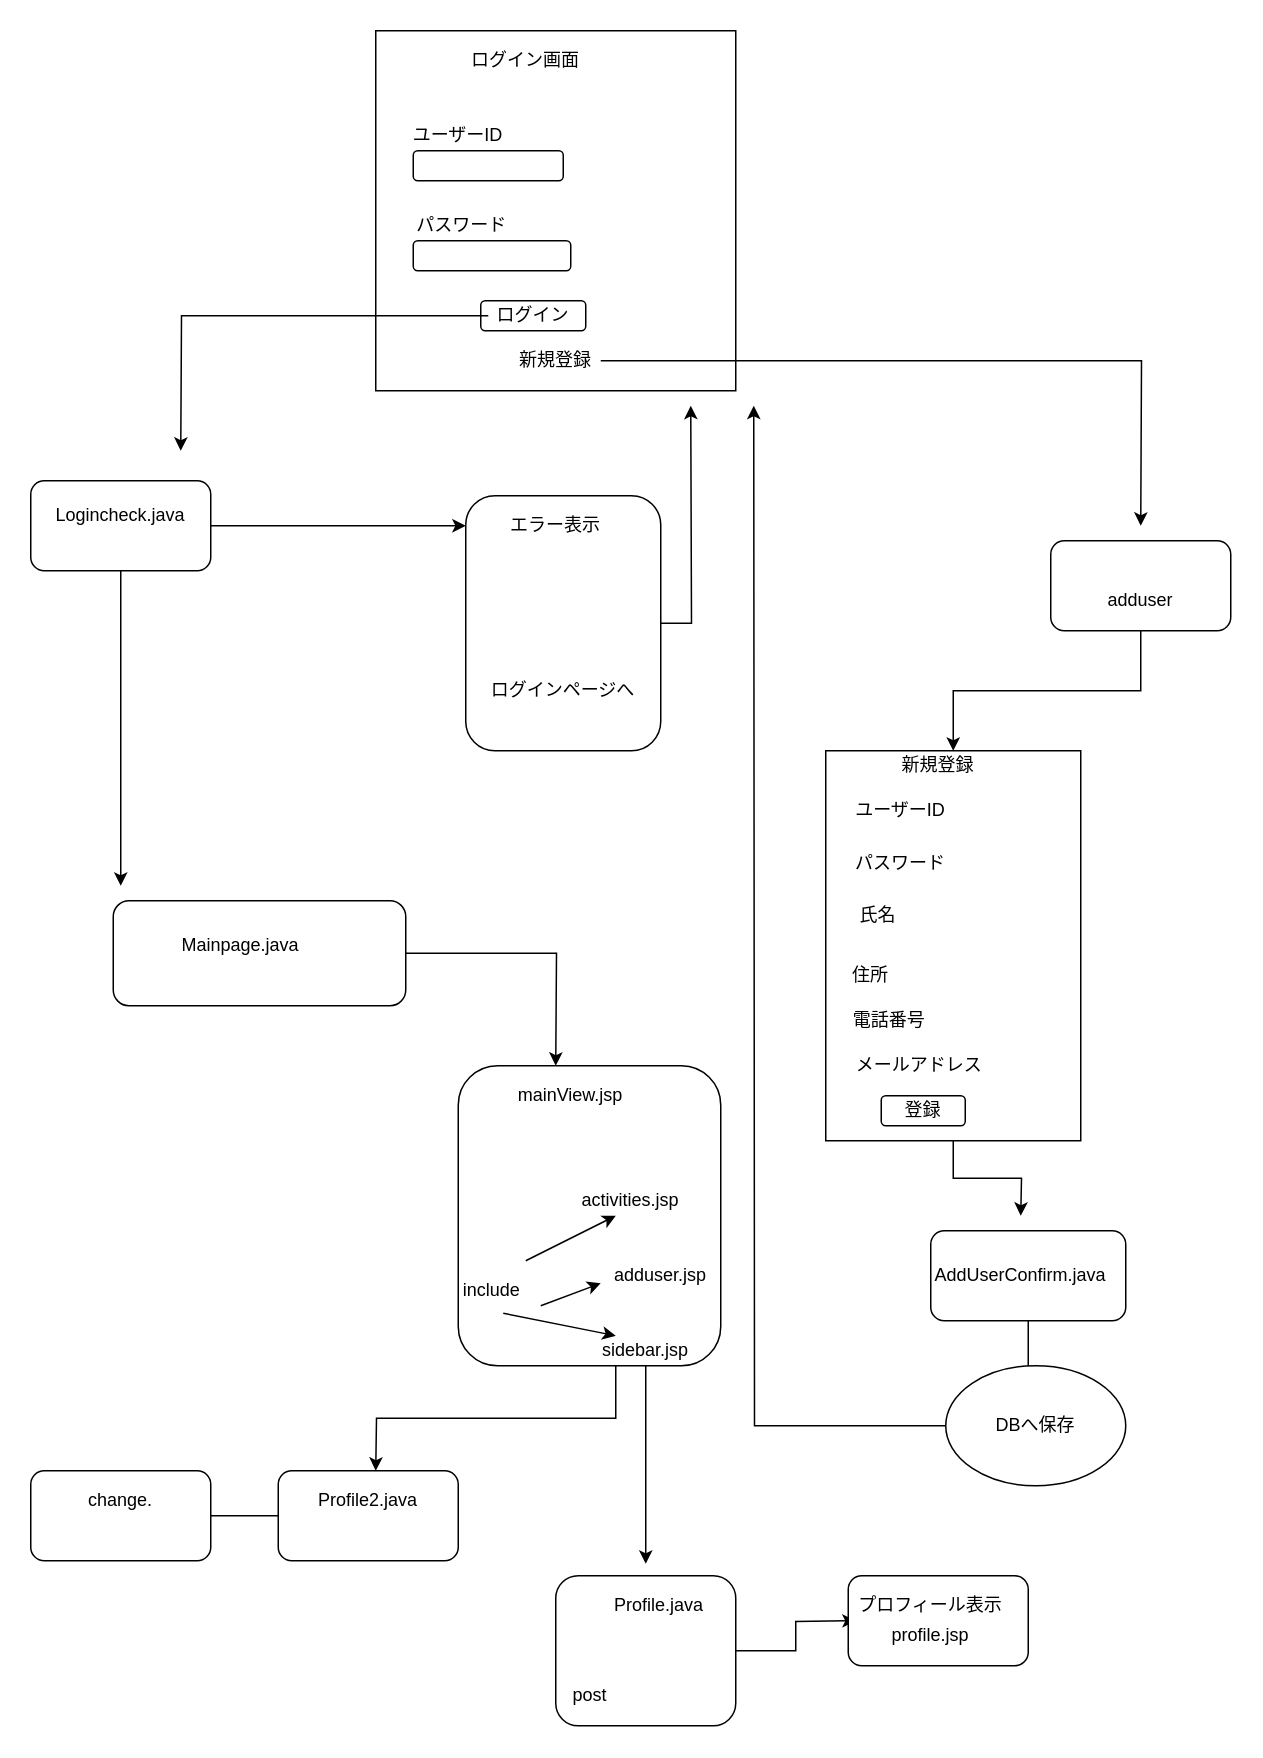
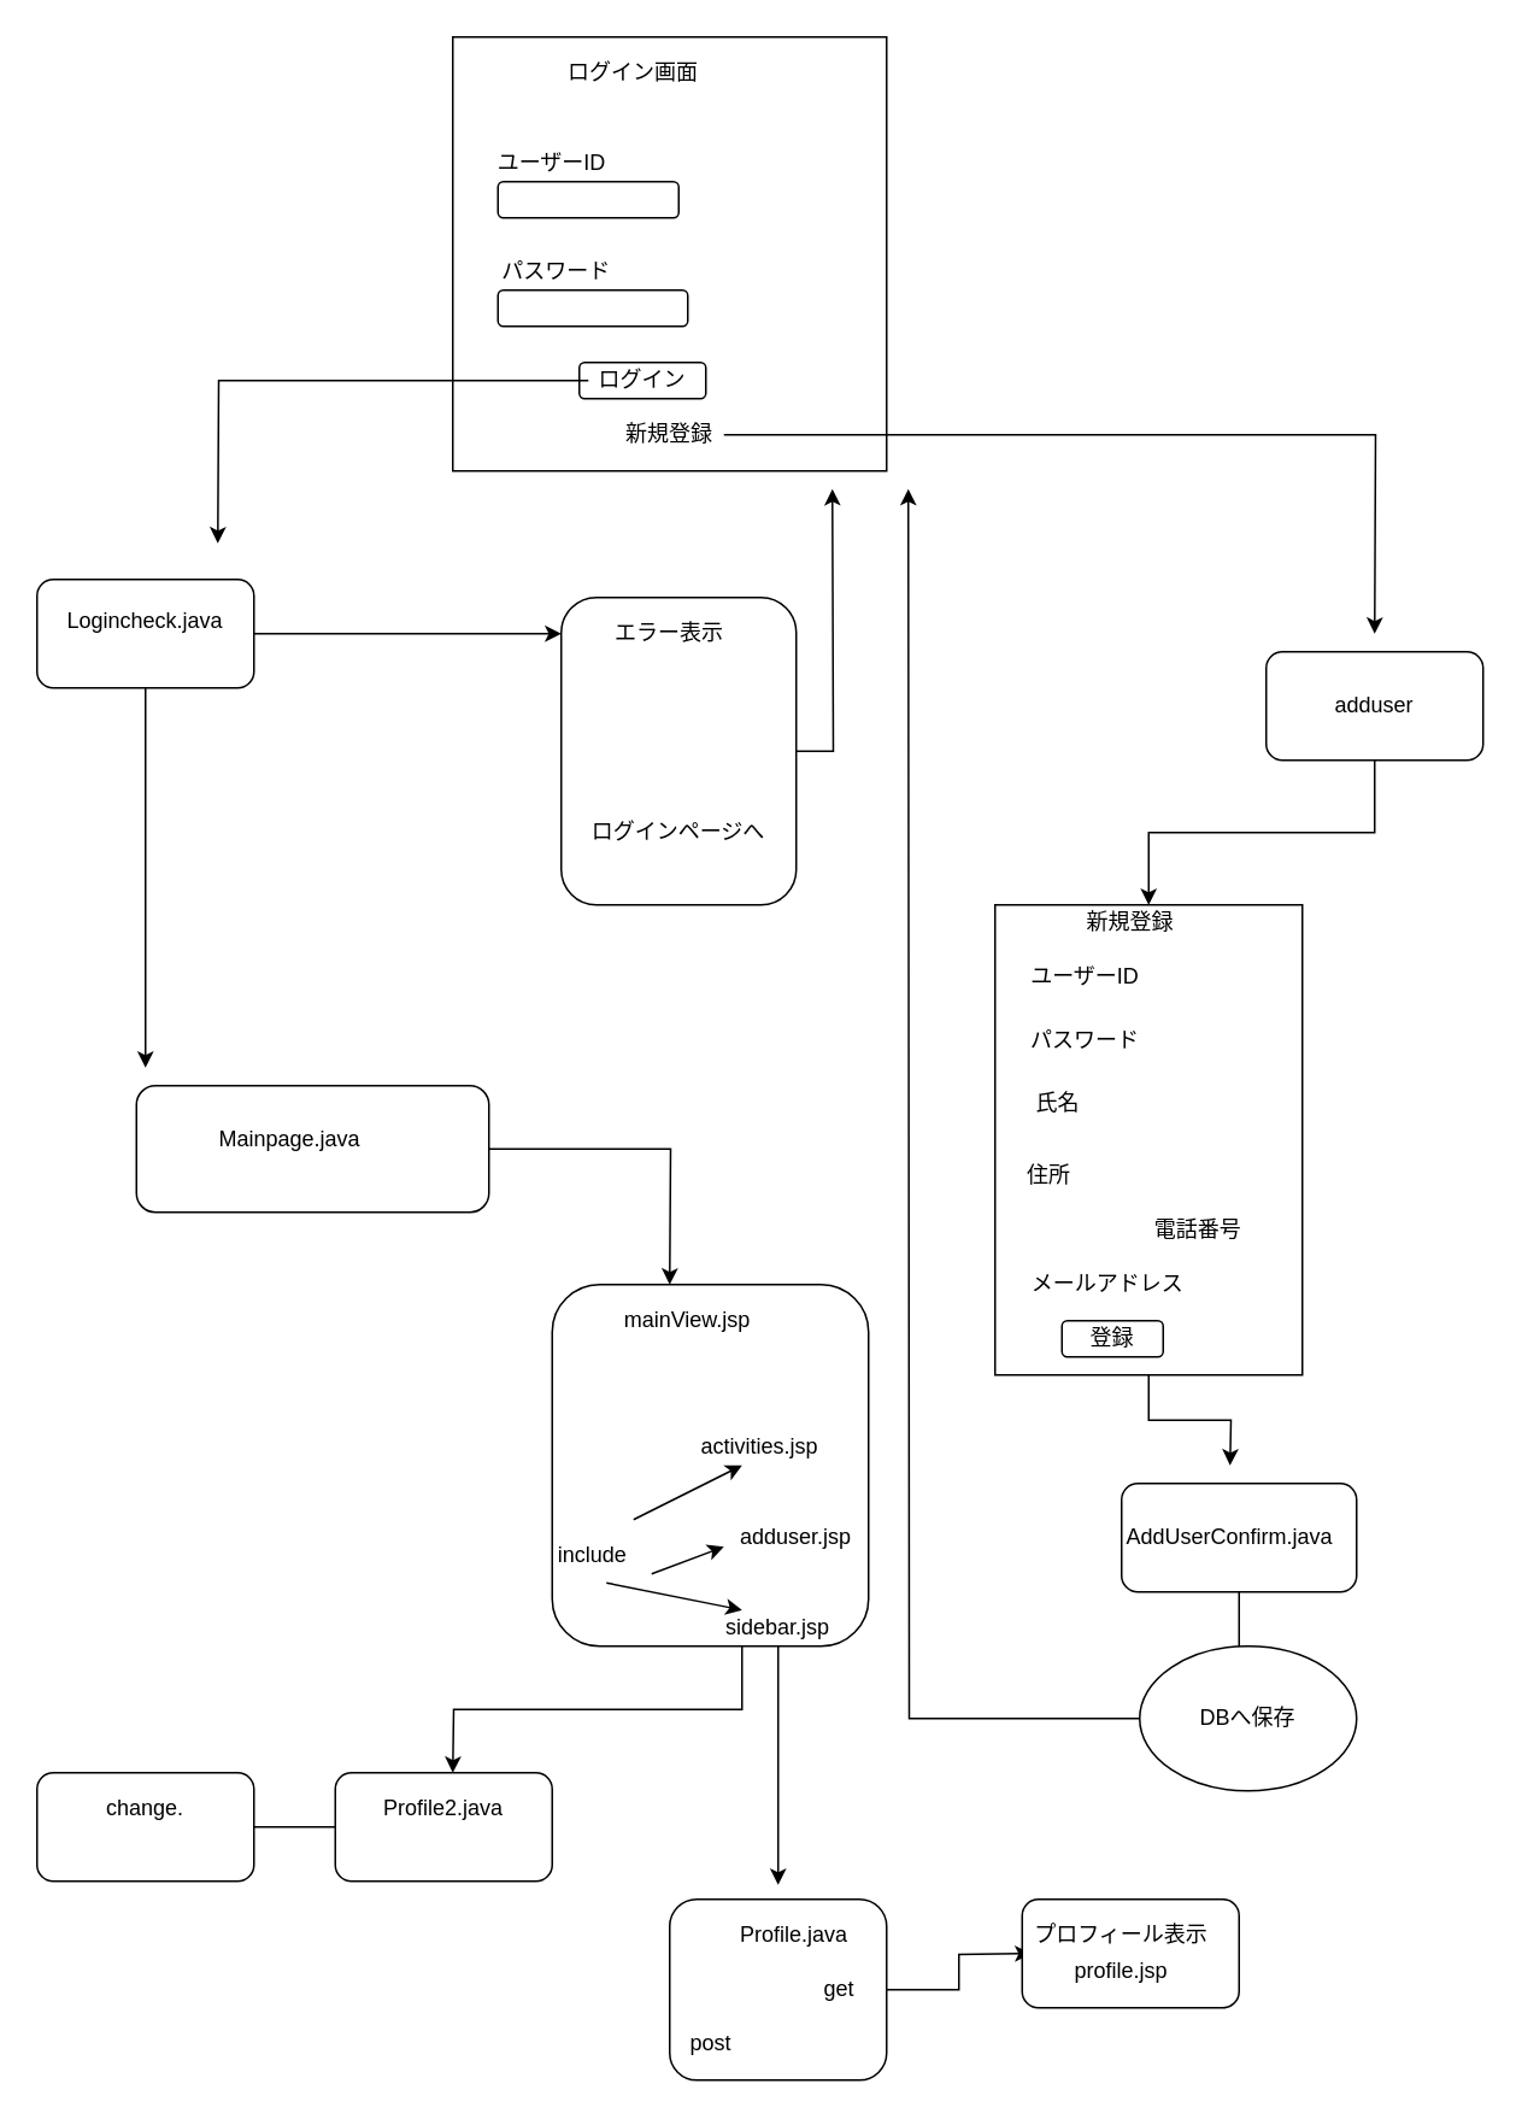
- <mxCell id="20" value="adduser&lt;br&gt;" style="text;html=1;strokeColor=none;fillColor=none;align=center;verticalAlign=middle;whiteSpace=wrap;rounded=0;" vertex="1" parent="1"><mxGeometry x="740" y="390" width="40" height="20" as="geometry" /></mxCell>
+ <mxCell id="20" value="adduser&lt;br&gt;" style="text;html=1;strokeColor=none;fillColor=none;align=center;verticalAlign=middle;whiteSpace=wrap;rounded=0;" vertex="1" parent="1"><mxGeometry x="740" y="380" width="40" height="20" as="geometry" /></mxCell>
- <mxCell id="28" value="電話番号" style="text;html=1;strokeColor=none;fillColor=none;align=center;verticalAlign=middle;whiteSpace=wrap;rounded=0;" vertex="1" parent="1"><mxGeometry x="565" y="670" width="55" height="20" as="geometry" /></mxCell>
+ <mxCell id="28" value="電話番号" style="text;html=1;strokeColor=none;fillColor=none;align=center;verticalAlign=middle;whiteSpace=wrap;rounded=0;" vertex="1" parent="1"><mxGeometry x="635" y="670" width="55" height="20" as="geometry" /></mxCell>
+ <mxCell id="65" value="get" style="text;html=1;strokeColor=none;fillColor=none;align=center;verticalAlign=middle;whiteSpace=wrap;rounded=0;" vertex="1" parent="1"><mxGeometry x="444" y="1090" width="40" height="20" as="geometry" /></mxCell>
